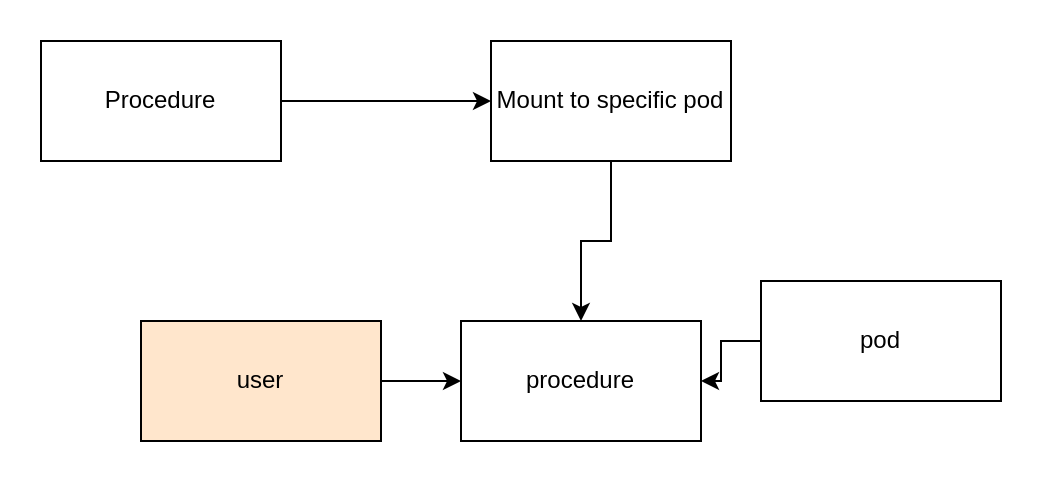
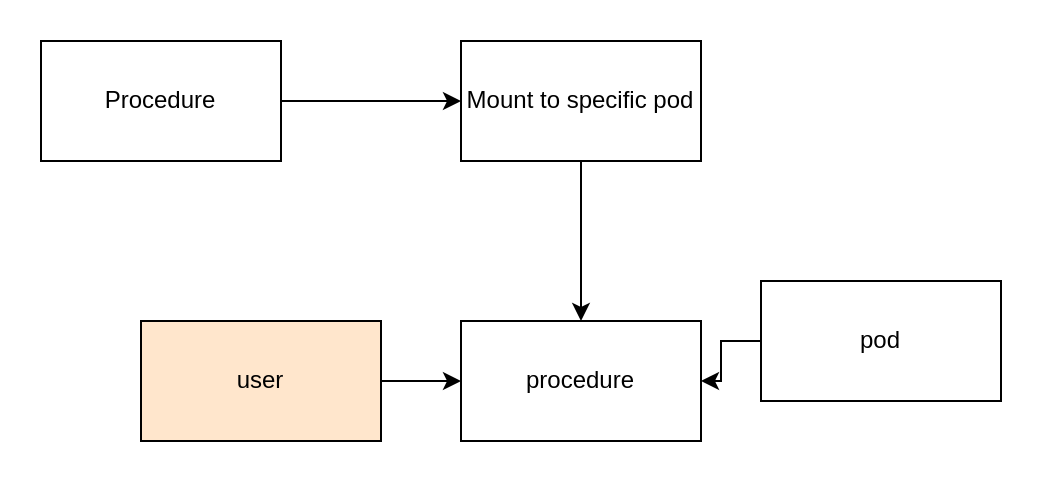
- <mxCell id="5" value="Mount to specific pod" style="rounded=0;whiteSpace=wrap;html=1;" parent="1" vertex="1"><mxGeometry x="245" y="20" width="120" height="60" as="geometry" /></mxCell>
+ <mxCell id="5" value="Mount to specific pod" style="rounded=0;whiteSpace=wrap;html=1;" parent="1" vertex="1"><mxGeometry x="230" y="20" width="120" height="60" as="geometry" /></mxCell>
